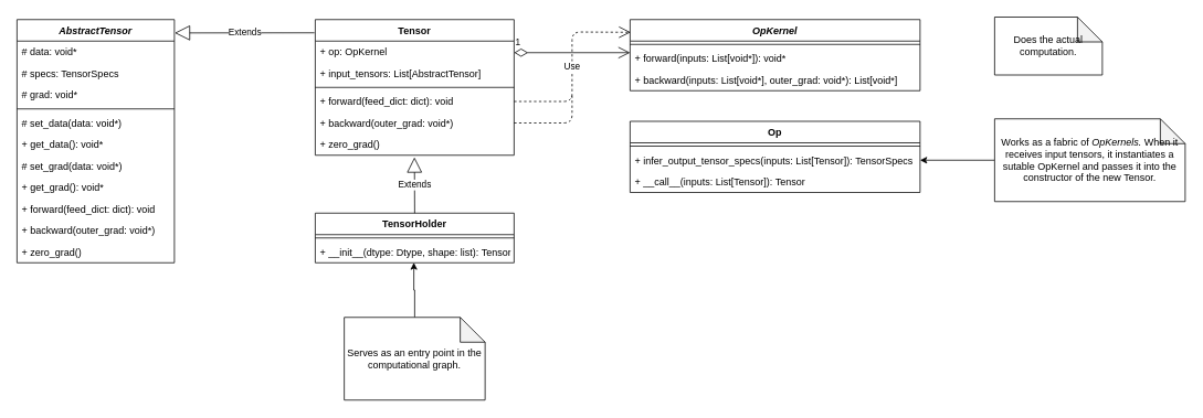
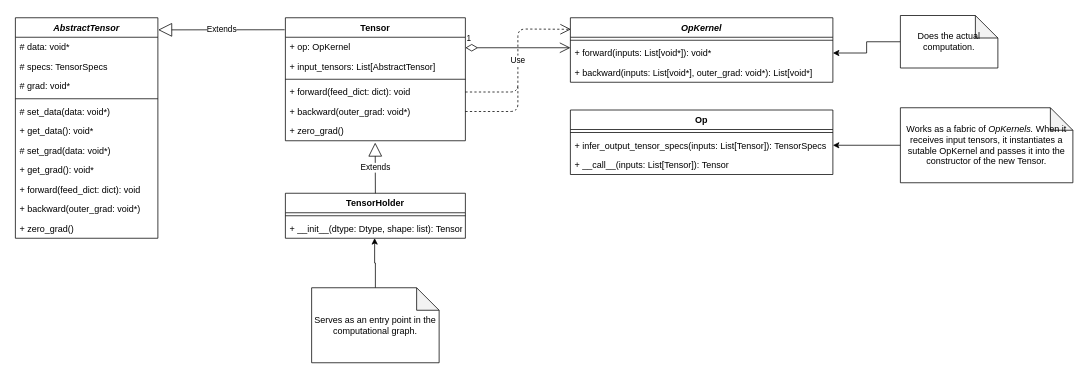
+ <mxCell id="34" style="edgeStyle=orthogonalEdgeStyle;rounded=0;orthogonalLoop=1;jettySize=auto;html=1;entryX=1;entryY=0.5;entryDx=0;entryDy=0;" edge="1" parent="1" source="35" target="24"><mxGeometry relative="1" as="geometry" /></mxCell>
